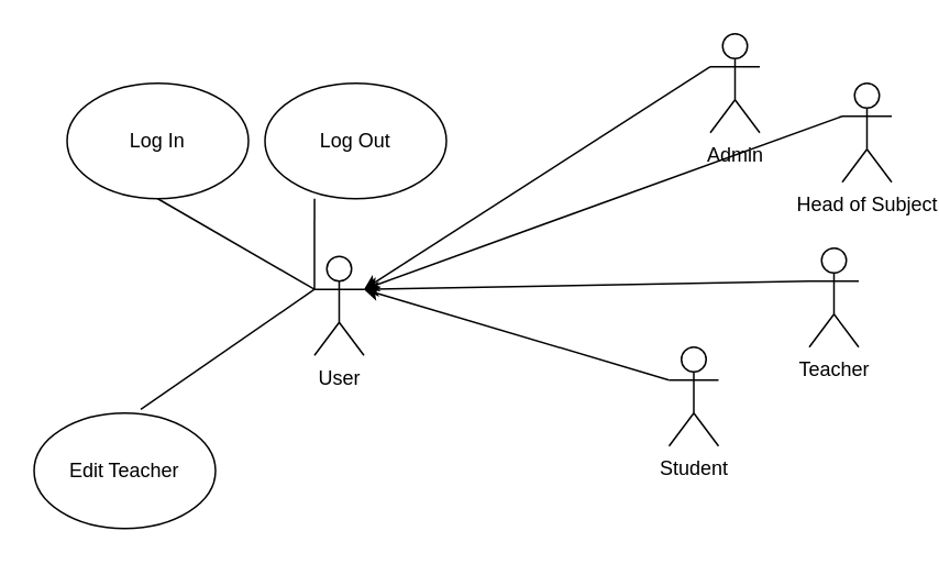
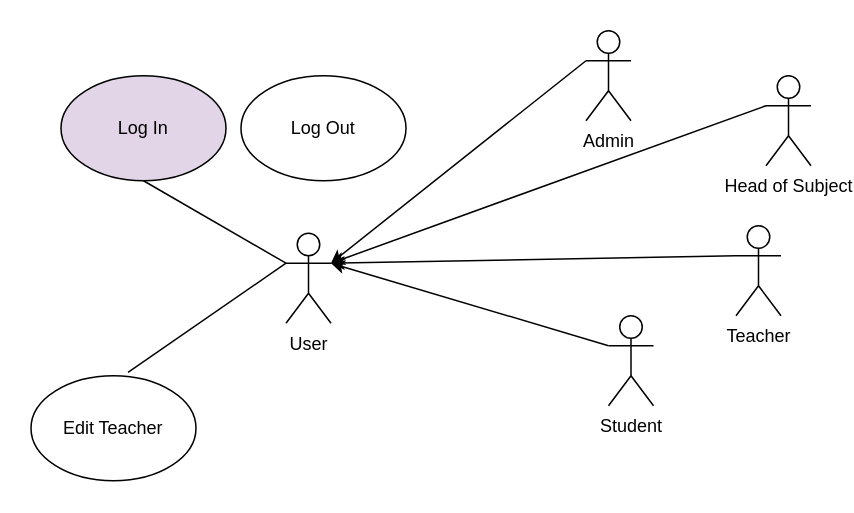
- <mxCell id="9" value="Admin" style="shape=umlActor;verticalLabelPosition=bottom;verticalAlign=top;html=1;outlineConnect=0;" parent="1" vertex="1"><mxGeometry x="430" y="20" width="30" height="60" as="geometry" /></mxCell>
+ <mxCell id="9" value="Admin" style="shape=umlActor;verticalLabelPosition=bottom;verticalAlign=top;html=1;outlineConnect=0;" parent="1" vertex="1"><mxGeometry x="390" y="20" width="30" height="60" as="geometry" /></mxCell>
- <mxCell id="3" value="Log In" style="ellipse;whiteSpace=wrap;html=1;" parent="1" vertex="1"><mxGeometry x="40" y="50" width="110" height="70" as="geometry" /></mxCell>
+ <mxCell id="3" value="Log In" style="ellipse;whiteSpace=wrap;html=1;fillColor=#e1d5e7;" parent="1" vertex="1"><mxGeometry x="40" y="50" width="110" height="70" as="geometry" /></mxCell>
- <mxCell id="6" value="" style="endArrow=none;html=1;exitX=0;exitY=0.333;exitDx=0;exitDy=0;exitPerimeter=0;entryX=0.273;entryY=1;entryDx=0;entryDy=0;entryPerimeter=0;" parent="1" source="2" target="4" edge="1"><mxGeometry width="50" height="50" relative="1" as="geometry"><mxPoint x="380" y="280" as="sourcePoint" /><mxPoint x="430" y="230" as="targetPoint" /></mxGeometry></mxCell>
